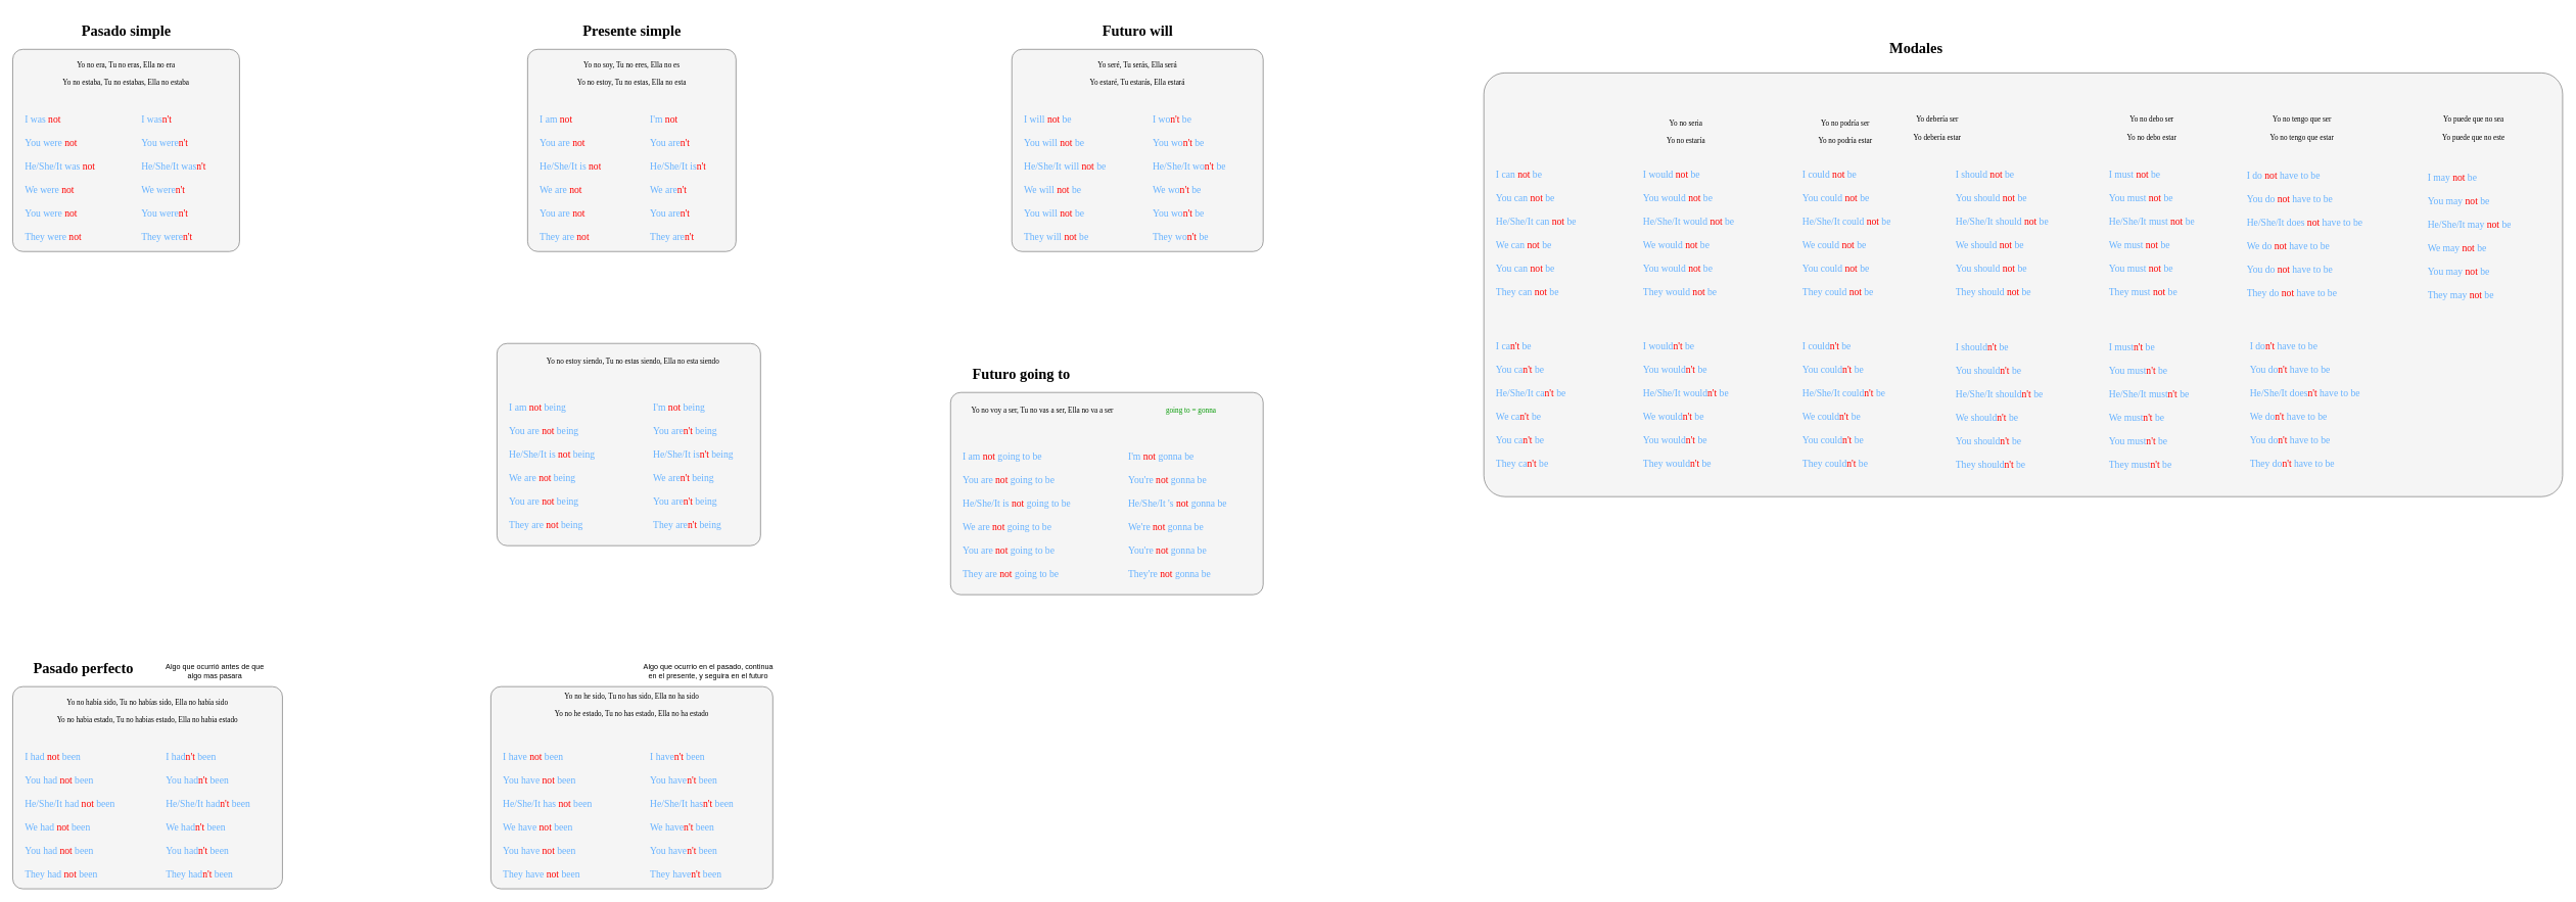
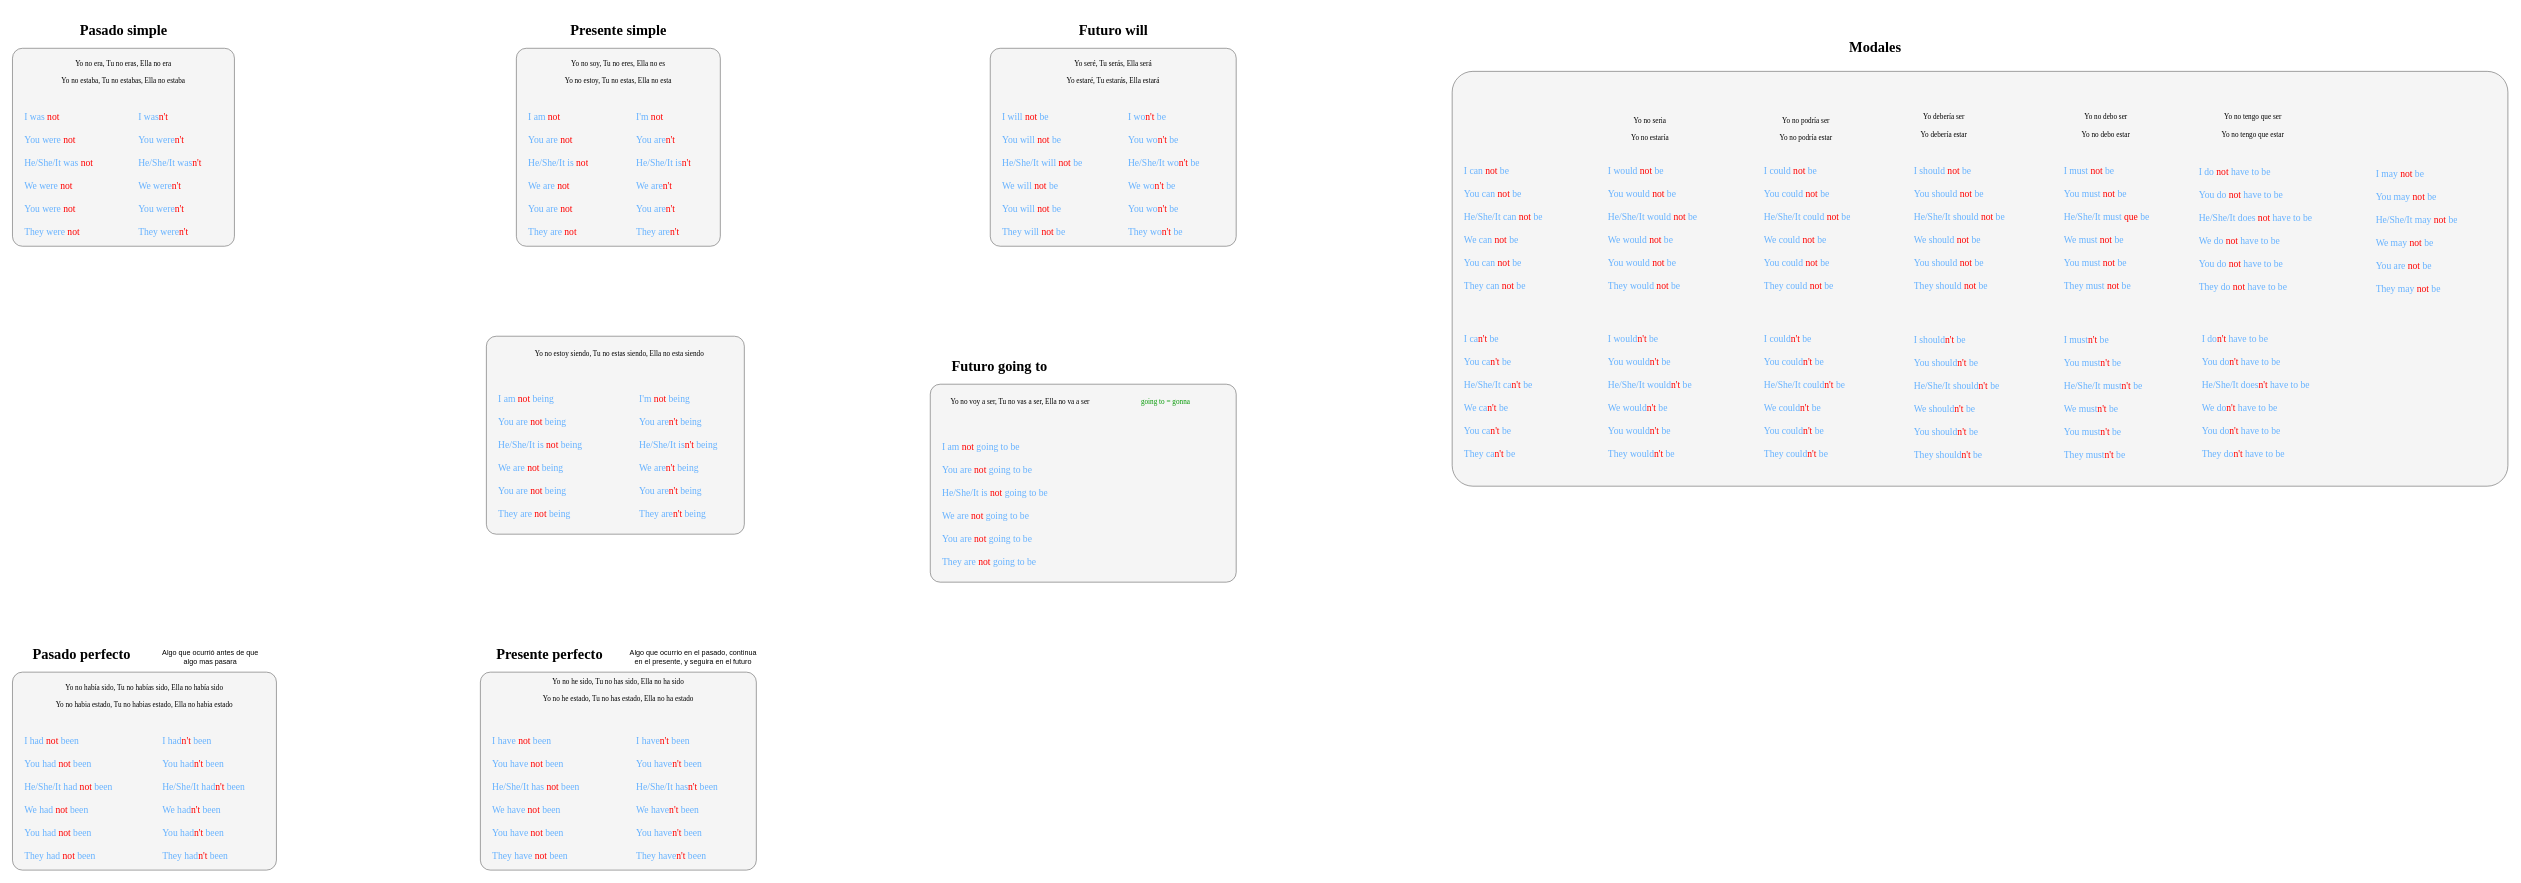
- <mxCell id="36" value="Yo debería ser&lt;br&gt;&lt;br&gt;Yo debería estar" style="text;html=1;strokeColor=none;fillColor=none;align=center;verticalAlign=middle;whiteSpace=wrap;rounded=0;fontFamily=Comic Sans MS;" parent="27" vertex="1"><mxGeometry x="690" y="130.002" width="100" height="78.462" as="geometry" /></mxCell>
+ <mxCell id="36" value="Yo debería ser&lt;br&gt;&lt;br&gt;Yo debería estar" style="text;html=1;strokeColor=none;fillColor=none;align=center;verticalAlign=middle;whiteSpace=wrap;rounded=0;fontFamily=Comic Sans MS;" parent="27" vertex="1"><mxGeometry x="770" y="130.002" width="100" height="78.462" as="geometry" /></mxCell>
- <mxCell id="42" value="Yo puede que no sea&lt;br&gt;&lt;br&gt;Yo puede que no este" style="text;html=1;strokeColor=none;fillColor=none;align=center;verticalAlign=middle;whiteSpace=wrap;rounded=0;fontFamily=Comic Sans MS;" parent="27" vertex="1"><mxGeometry x="1530" y="130" width="170" height="78.46" as="geometry" /></mxCell>
- <mxCell id="37" value="&lt;font face=&quot;Comic Sans MS&quot;&gt;&lt;span style=&quot;background-color: initial;&quot;&gt;I must &lt;font color=&quot;#ff0000&quot;&gt;not&lt;/font&gt; be&lt;br&gt;&lt;/span&gt;&lt;br&gt;You must &lt;font color=&quot;#ff0000&quot;&gt;not&lt;/font&gt;&lt;/font&gt;&lt;font face=&quot;Comic Sans MS&quot;&gt;&lt;span style=&quot;background-color: initial;&quot;&gt;&amp;nbsp;be&lt;br&gt;&lt;/span&gt;&lt;br&gt;He/She/It must &lt;font color=&quot;#ff0000&quot;&gt;not&lt;/font&gt;&lt;/font&gt;&lt;font face=&quot;Comic Sans MS&quot;&gt;&lt;span style=&quot;background-color: initial;&quot;&gt;&amp;nbsp;be&lt;/span&gt;&lt;br&gt;&lt;br&gt;We must &lt;font color=&quot;#ff0000&quot;&gt;not&lt;/font&gt;&lt;/font&gt;&lt;font face=&quot;Comic Sans MS&quot;&gt;&lt;span style=&quot;background-color: initial;&quot;&gt;&amp;nbsp;be&lt;br&gt;&lt;/span&gt;&lt;br&gt;You must&lt;/font&gt;&lt;font face=&quot;Comic Sans MS&quot;&gt;&lt;span style=&quot;background-color: initial;&quot;&gt;&amp;nbsp;&lt;font color=&quot;#ff0000&quot;&gt;not&lt;/font&gt; be&lt;br&gt;&lt;/span&gt;&lt;br&gt;They must &lt;font color=&quot;#ff0000&quot;&gt;not&lt;/font&gt;&lt;/font&gt;&lt;font face=&quot;Comic Sans MS&quot;&gt;&lt;span style=&quot;background-color: initial;&quot;&gt;&amp;nbsp;be&lt;/span&gt;&lt;/font&gt;" style="text;strokeColor=none;fillColor=none;html=1;verticalAlign=middle;overflow=hidden;spacingTop=0;whiteSpace=wrap;horizontal=1;spacing=0;fontSize=16;fontFamily=Comic Sans MS;spacingLeft=20;fontColor=#66B2FF;" parent="27" vertex="1"><mxGeometry x="1000" y="220" width="230" height="240" as="geometry" /></mxCell>
+ <mxCell id="37" value="&lt;font face=&quot;Comic Sans MS&quot;&gt;&lt;span style=&quot;background-color: initial;&quot;&gt;I must &lt;font color=&quot;#ff0000&quot;&gt;not&lt;/font&gt; be&lt;br&gt;&lt;/span&gt;&lt;br&gt;You must &lt;font color=&quot;#ff0000&quot;&gt;not&lt;/font&gt;&lt;/font&gt;&lt;font face=&quot;Comic Sans MS&quot;&gt;&lt;span style=&quot;background-color: initial;&quot;&gt;&amp;nbsp;be&lt;br&gt;&lt;/span&gt;&lt;br&gt;He/She/It must &lt;font color=&quot;#ff0000&quot;&gt;que&lt;/font&gt;&lt;/font&gt;&lt;font face=&quot;Comic Sans MS&quot;&gt;&lt;span style=&quot;background-color: initial;&quot;&gt;&amp;nbsp;be&lt;/span&gt;&lt;br&gt;&lt;br&gt;We must &lt;font color=&quot;#ff0000&quot;&gt;not&lt;/font&gt;&lt;/font&gt;&lt;font face=&quot;Comic Sans MS&quot;&gt;&lt;span style=&quot;background-color: initial;&quot;&gt;&amp;nbsp;be&lt;br&gt;&lt;/span&gt;&lt;br&gt;You must&lt;/font&gt;&lt;font face=&quot;Comic Sans MS&quot;&gt;&lt;span style=&quot;background-color: initial;&quot;&gt;&amp;nbsp;&lt;font color=&quot;#ff0000&quot;&gt;not&lt;/font&gt; be&lt;br&gt;&lt;/span&gt;&lt;br&gt;They must &lt;font color=&quot;#ff0000&quot;&gt;not&lt;/font&gt;&lt;/font&gt;&lt;font face=&quot;Comic Sans MS&quot;&gt;&lt;span style=&quot;background-color: initial;&quot;&gt;&amp;nbsp;be&lt;/span&gt;&lt;/font&gt;" style="text;strokeColor=none;fillColor=none;html=1;verticalAlign=middle;overflow=hidden;spacingTop=0;whiteSpace=wrap;horizontal=1;spacing=0;fontSize=16;fontFamily=Comic Sans MS;spacingLeft=20;fontColor=#66B2FF;" parent="27" vertex="1"><mxGeometry x="1000" y="220" width="230" height="240" as="geometry" /></mxCell>
- <mxCell id="41" value="&lt;font face=&quot;Comic Sans MS&quot;&gt;&lt;span style=&quot;background-color: initial;&quot;&gt;I may &lt;font color=&quot;#ff0000&quot;&gt;not&lt;/font&gt; be&lt;br&gt;&lt;/span&gt;&lt;br&gt;You may &lt;font color=&quot;#ff0000&quot;&gt;not&lt;/font&gt;&lt;/font&gt;&lt;font face=&quot;Comic Sans MS&quot;&gt;&lt;span style=&quot;background-color: initial;&quot;&gt;&amp;nbsp;be&lt;br&gt;&lt;/span&gt;&lt;br&gt;He/She/It may &lt;font color=&quot;#ff0000&quot;&gt;not&lt;/font&gt;&lt;/font&gt;&lt;font face=&quot;Comic Sans MS&quot;&gt;&lt;span style=&quot;background-color: initial;&quot;&gt;&amp;nbsp;be&lt;/span&gt;&lt;br&gt;&lt;br&gt;We may&lt;/font&gt;&lt;font face=&quot;Comic Sans MS&quot;&gt;&lt;span style=&quot;background-color: initial;&quot;&gt;&amp;nbsp;&lt;font color=&quot;#ff0000&quot;&gt;not&lt;/font&gt; be&lt;br&gt;&lt;/span&gt;&lt;br&gt;You may&lt;/font&gt;&lt;font face=&quot;Comic Sans MS&quot;&gt;&lt;span style=&quot;background-color: initial;&quot;&gt;&amp;nbsp;&lt;font color=&quot;#ff0000&quot;&gt;not&lt;/font&gt; be&lt;br&gt;&lt;/span&gt;&lt;br&gt;They may&lt;/font&gt;&lt;font face=&quot;Comic Sans MS&quot;&gt;&lt;span style=&quot;background-color: initial;&quot;&gt;&amp;nbsp;&lt;font color=&quot;#ff0000&quot;&gt;not&lt;/font&gt; be&lt;/span&gt;&lt;/font&gt;" style="text;strokeColor=none;fillColor=none;html=1;verticalAlign=middle;overflow=hidden;spacingTop=0;whiteSpace=wrap;horizontal=1;spacing=0;fontSize=16;fontFamily=Comic Sans MS;spacingLeft=20;fontColor=#66B2FF;" parent="27" vertex="1"><mxGeometry x="1520" y="229.61" width="210" height="230.39" as="geometry" /></mxCell>
+ <mxCell id="41" value="&lt;font face=&quot;Comic Sans MS&quot;&gt;&lt;span style=&quot;background-color: initial;&quot;&gt;I may &lt;font color=&quot;#ff0000&quot;&gt;not&lt;/font&gt; be&lt;br&gt;&lt;/span&gt;&lt;br&gt;You may &lt;font color=&quot;#ff0000&quot;&gt;not&lt;/font&gt;&lt;/font&gt;&lt;font face=&quot;Comic Sans MS&quot;&gt;&lt;span style=&quot;background-color: initial;&quot;&gt;&amp;nbsp;be&lt;br&gt;&lt;/span&gt;&lt;br&gt;He/She/It may &lt;font color=&quot;#ff0000&quot;&gt;not&lt;/font&gt;&lt;/font&gt;&lt;font face=&quot;Comic Sans MS&quot;&gt;&lt;span style=&quot;background-color: initial;&quot;&gt;&amp;nbsp;be&lt;/span&gt;&lt;br&gt;&lt;br&gt;We may&lt;/font&gt;&lt;font face=&quot;Comic Sans MS&quot;&gt;&lt;span style=&quot;background-color: initial;&quot;&gt;&amp;nbsp;&lt;font color=&quot;#ff0000&quot;&gt;not&lt;/font&gt; be&lt;br&gt;&lt;/span&gt;&lt;br&gt;You are&lt;/font&gt;&lt;font face=&quot;Comic Sans MS&quot;&gt;&lt;span style=&quot;background-color: initial;&quot;&gt;&amp;nbsp;&lt;font color=&quot;#ff0000&quot;&gt;not&lt;/font&gt; be&lt;br&gt;&lt;/span&gt;&lt;br&gt;They may&lt;/font&gt;&lt;font face=&quot;Comic Sans MS&quot;&gt;&lt;span style=&quot;background-color: initial;&quot;&gt;&amp;nbsp;&lt;font color=&quot;#ff0000&quot;&gt;not&lt;/font&gt; be&lt;/span&gt;&lt;/font&gt;" style="text;strokeColor=none;fillColor=none;html=1;verticalAlign=middle;overflow=hidden;spacingTop=0;whiteSpace=wrap;horizontal=1;spacing=0;fontSize=16;fontFamily=Comic Sans MS;spacingLeft=20;fontColor=#66B2FF;" parent="27" vertex="1"><mxGeometry x="1520" y="229.61" width="210" height="230.39" as="geometry" /></mxCell>
- <mxCell id="60" value="&lt;span style=&quot;background-color: initial;&quot;&gt;I'm &lt;font color=&quot;#ff0000&quot;&gt;not&lt;/font&gt; gonna be&lt;br&gt;&lt;/span&gt;&lt;br&gt;You're &lt;font color=&quot;#ff0000&quot;&gt;not&lt;/font&gt; gonna be&lt;span style=&quot;background-color: initial;&quot;&gt;&lt;br&gt;&lt;/span&gt;&lt;br&gt;&lt;span style=&quot;background-color: initial;&quot;&gt;He/She/It 's &lt;font color=&quot;#ff0000&quot;&gt;not&lt;/font&gt;&amp;nbsp;&lt;/span&gt;gonna be&lt;br&gt;&lt;br&gt;We're &lt;font color=&quot;#ff0000&quot;&gt;not&lt;/font&gt; gonna be&lt;span style=&quot;background-color: initial;&quot;&gt;&lt;br&gt;&lt;/span&gt;&lt;br&gt;You're &lt;font color=&quot;#ff0000&quot;&gt;not&lt;/font&gt; gonna be&lt;span style=&quot;background-color: initial;&quot;&gt;&lt;br&gt;&lt;/span&gt;&lt;br&gt;&lt;span style=&quot;background-color: initial;&quot;&gt;They're &lt;font color=&quot;#ff0000&quot;&gt;not&lt;/font&gt;&amp;nbsp;&lt;/span&gt;gonna be" style="text;strokeColor=none;fillColor=none;html=1;verticalAlign=middle;overflow=hidden;spacingTop=0;whiteSpace=wrap;horizontal=1;spacing=0;fontSize=16;fontFamily=Comic Sans MS;spacingLeft=20;fontColor=#66B2FF;" parent="55" vertex="1"><mxGeometry x="270" y="130" width="230" height="260" as="geometry" /></mxCell>
+ <mxCell id="65" value="Presente perfecto" style="text;strokeColor=none;fillColor=none;html=1;fontSize=24;fontStyle=1;verticalAlign=middle;align=center;fontFamily=Comic Sans MS;" parent="62" vertex="1"><mxGeometry width="230" height="60" as="geometry" /></mxCell>
